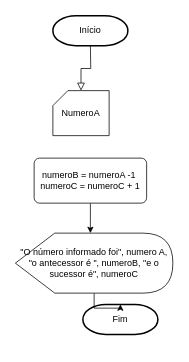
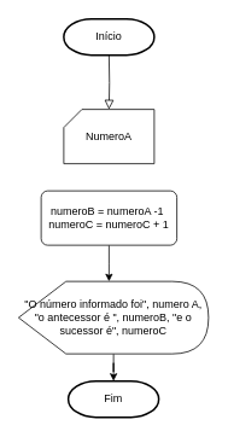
- <mxCell id="5" value="NumeroA" style="verticalLabelPosition=middle;verticalAlign=middle;html=1;shape=card;whiteSpace=wrap;size=20;arcSize=12;labelPosition=center;align=center;" vertex="1" parent="1"><mxGeometry x="70" y="120" width="75" height="60" as="geometry" /></mxCell>
+ <mxCell id="5" value="NumeroA" style="verticalLabelPosition=middle;verticalAlign=middle;html=1;shape=card;whiteSpace=wrap;size=20;arcSize=12;labelPosition=center;align=center;" vertex="1" parent="1"><mxGeometry x="70" y="120" width="100" height="60" as="geometry" /></mxCell>
- <mxCell id="4" value="Fim" style="strokeWidth=2;html=1;shape=mxgraph.flowchart.terminator;whiteSpace=wrap;" vertex="1" parent="1"><mxGeometry x="110" y="405" width="100" height="40" as="geometry" /></mxCell>
+ <mxCell id="4" value="Fim" style="strokeWidth=2;html=1;shape=mxgraph.flowchart.terminator;whiteSpace=wrap;" vertex="1" parent="1"><mxGeometry x="75" y="420" width="100" height="40" as="geometry" /></mxCell>
